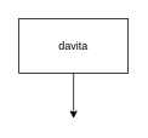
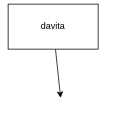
- <mxCell id="3" value="davita&lt;br&gt;" style="whiteSpace=wrap;html=1;" parent="1" vertex="1"><mxGeometry x="20" y="20" width="120" height="60" as="geometry" /></mxCell>
+ <mxCell id="3" value="davita&lt;br&gt;" style="whiteSpace=wrap;html=1;" parent="1" vertex="1"><mxGeometry x="10" y="5" width="120" height="60" as="geometry" /></mxCell>
